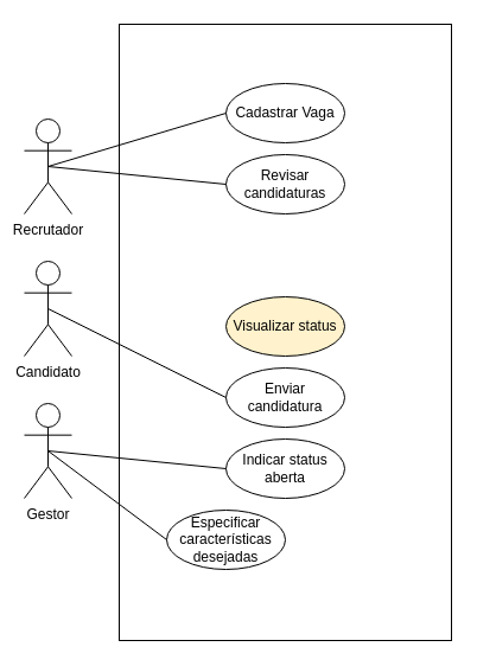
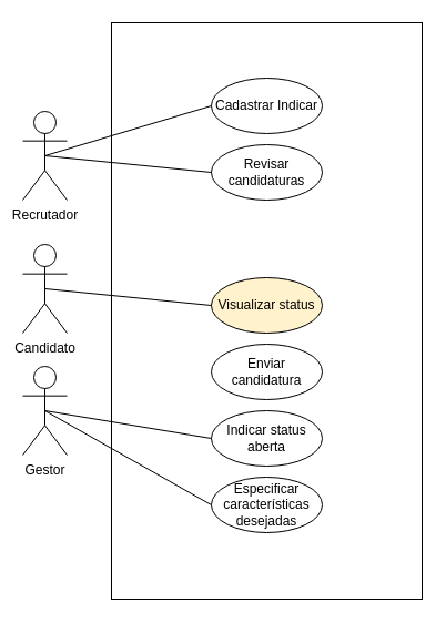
- <mxCell id="6" value="Cadastrar Vaga" style="ellipse;whiteSpace=wrap;html=1;" vertex="1" parent="1"><mxGeometry x="190" y="70" width="100" height="50" as="geometry" /></mxCell>
+ <mxCell id="6" value="Cadastrar Indicar" style="ellipse;whiteSpace=wrap;html=1;" vertex="1" parent="1"><mxGeometry x="190" y="70" width="100" height="50" as="geometry" /></mxCell>
+ <mxCell id="16" style="rounded=0;orthogonalLoop=1;jettySize=auto;html=1;exitX=0.5;exitY=0.5;exitDx=0;exitDy=0;exitPerimeter=0;entryX=0;entryY=0.5;entryDx=0;entryDy=0;endArrow=none;endFill=0;" edge="1" parent="1" source="4" target="11"><mxGeometry relative="1" as="geometry" /></mxCell>
- <mxCell id="15" style="rounded=0;orthogonalLoop=1;jettySize=auto;html=1;exitX=0.5;exitY=0.5;exitDx=0;exitDy=0;exitPerimeter=0;entryX=0;entryY=0.5;entryDx=0;entryDy=0;endArrow=none;endFill=0;" edge="1" parent="1" source="4" target="9"><mxGeometry relative="1" as="geometry" /></mxCell>
- <mxCell id="3" value="Gestor" style="shape=umlActor;verticalLabelPosition=bottom;verticalAlign=top;html=1;outlineConnect=0;" vertex="1" parent="1"><mxGeometry x="20" y="340" width="40" height="80" as="geometry" /></mxCell>
+ <mxCell id="3" value="Gestor" style="shape=umlActor;verticalLabelPosition=bottom;verticalAlign=top;html=1;outlineConnect=0;" vertex="1" parent="1"><mxGeometry x="20" y="330" width="40" height="80" as="geometry" /></mxCell>
- <mxCell id="10" value="Especificar características desejadas" style="ellipse;whiteSpace=wrap;html=1;" vertex="1" parent="1"><mxGeometry x="140" y="430" width="100" height="50" as="geometry" /></mxCell>
+ <mxCell id="10" value="Especificar características desejadas" style="ellipse;whiteSpace=wrap;html=1;" vertex="1" parent="1"><mxGeometry x="190" y="430" width="100" height="50" as="geometry" /></mxCell>
